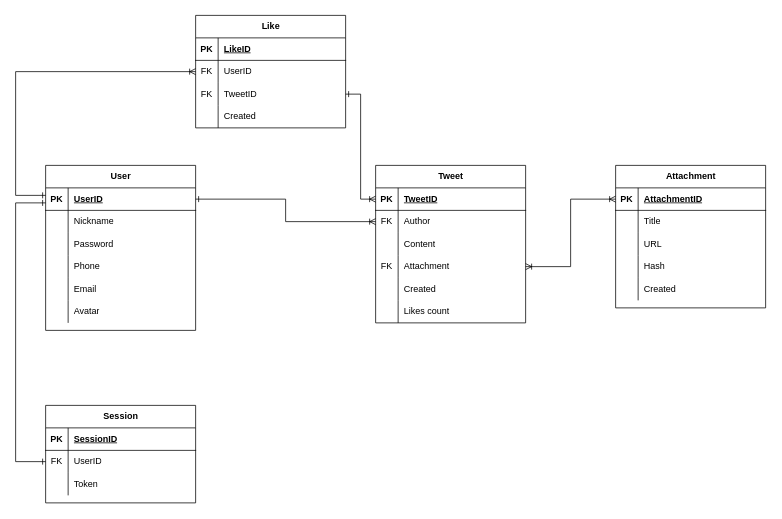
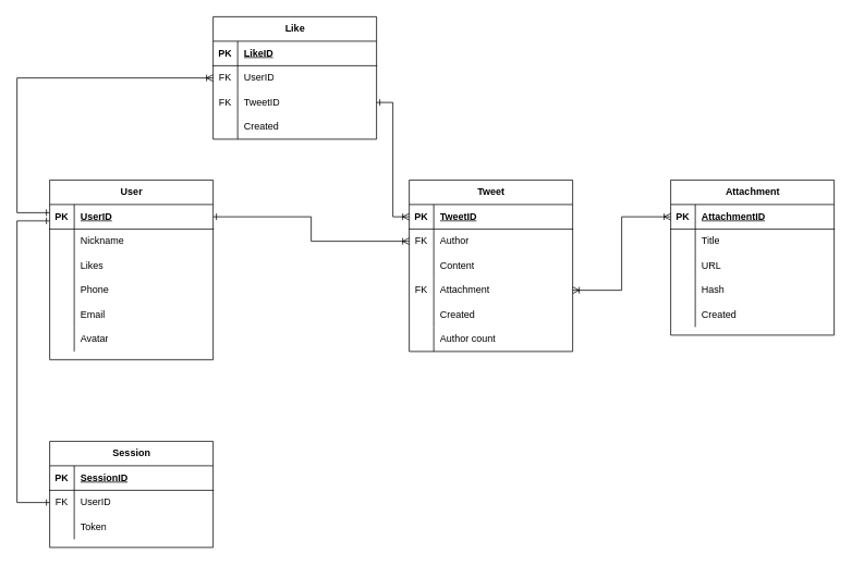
- <mxCell id="11" value="Password" style="shape=partialRectangle;connectable=0;fillColor=none;top=0;left=0;bottom=0;right=0;align=left;spacingLeft=6;overflow=hidden;whiteSpace=wrap;html=1;" vertex="1" parent="9"><mxGeometry x="30" width="170" height="30" as="geometry"><mxRectangle width="170" height="30" as="alternateBounds" /></mxGeometry></mxCell>
+ <mxCell id="11" value="Likes" style="shape=partialRectangle;connectable=0;fillColor=none;top=0;left=0;bottom=0;right=0;align=left;spacingLeft=6;overflow=hidden;whiteSpace=wrap;html=1;" vertex="1" parent="9"><mxGeometry x="30" width="170" height="30" as="geometry"><mxRectangle width="170" height="30" as="alternateBounds" /></mxGeometry></mxCell>
- <mxCell id="39" value="Likes count" style="shape=partialRectangle;connectable=0;fillColor=none;top=0;left=0;bottom=0;right=0;align=left;spacingLeft=6;overflow=hidden;whiteSpace=wrap;html=1;" vertex="1" parent="37"><mxGeometry x="30" width="170" height="30" as="geometry"><mxRectangle width="170" height="30" as="alternateBounds" /></mxGeometry></mxCell>
+ <mxCell id="39" value="Author count" style="shape=partialRectangle;connectable=0;fillColor=none;top=0;left=0;bottom=0;right=0;align=left;spacingLeft=6;overflow=hidden;whiteSpace=wrap;html=1;" vertex="1" parent="37"><mxGeometry x="30" width="170" height="30" as="geometry"><mxRectangle width="170" height="30" as="alternateBounds" /></mxGeometry></mxCell>
